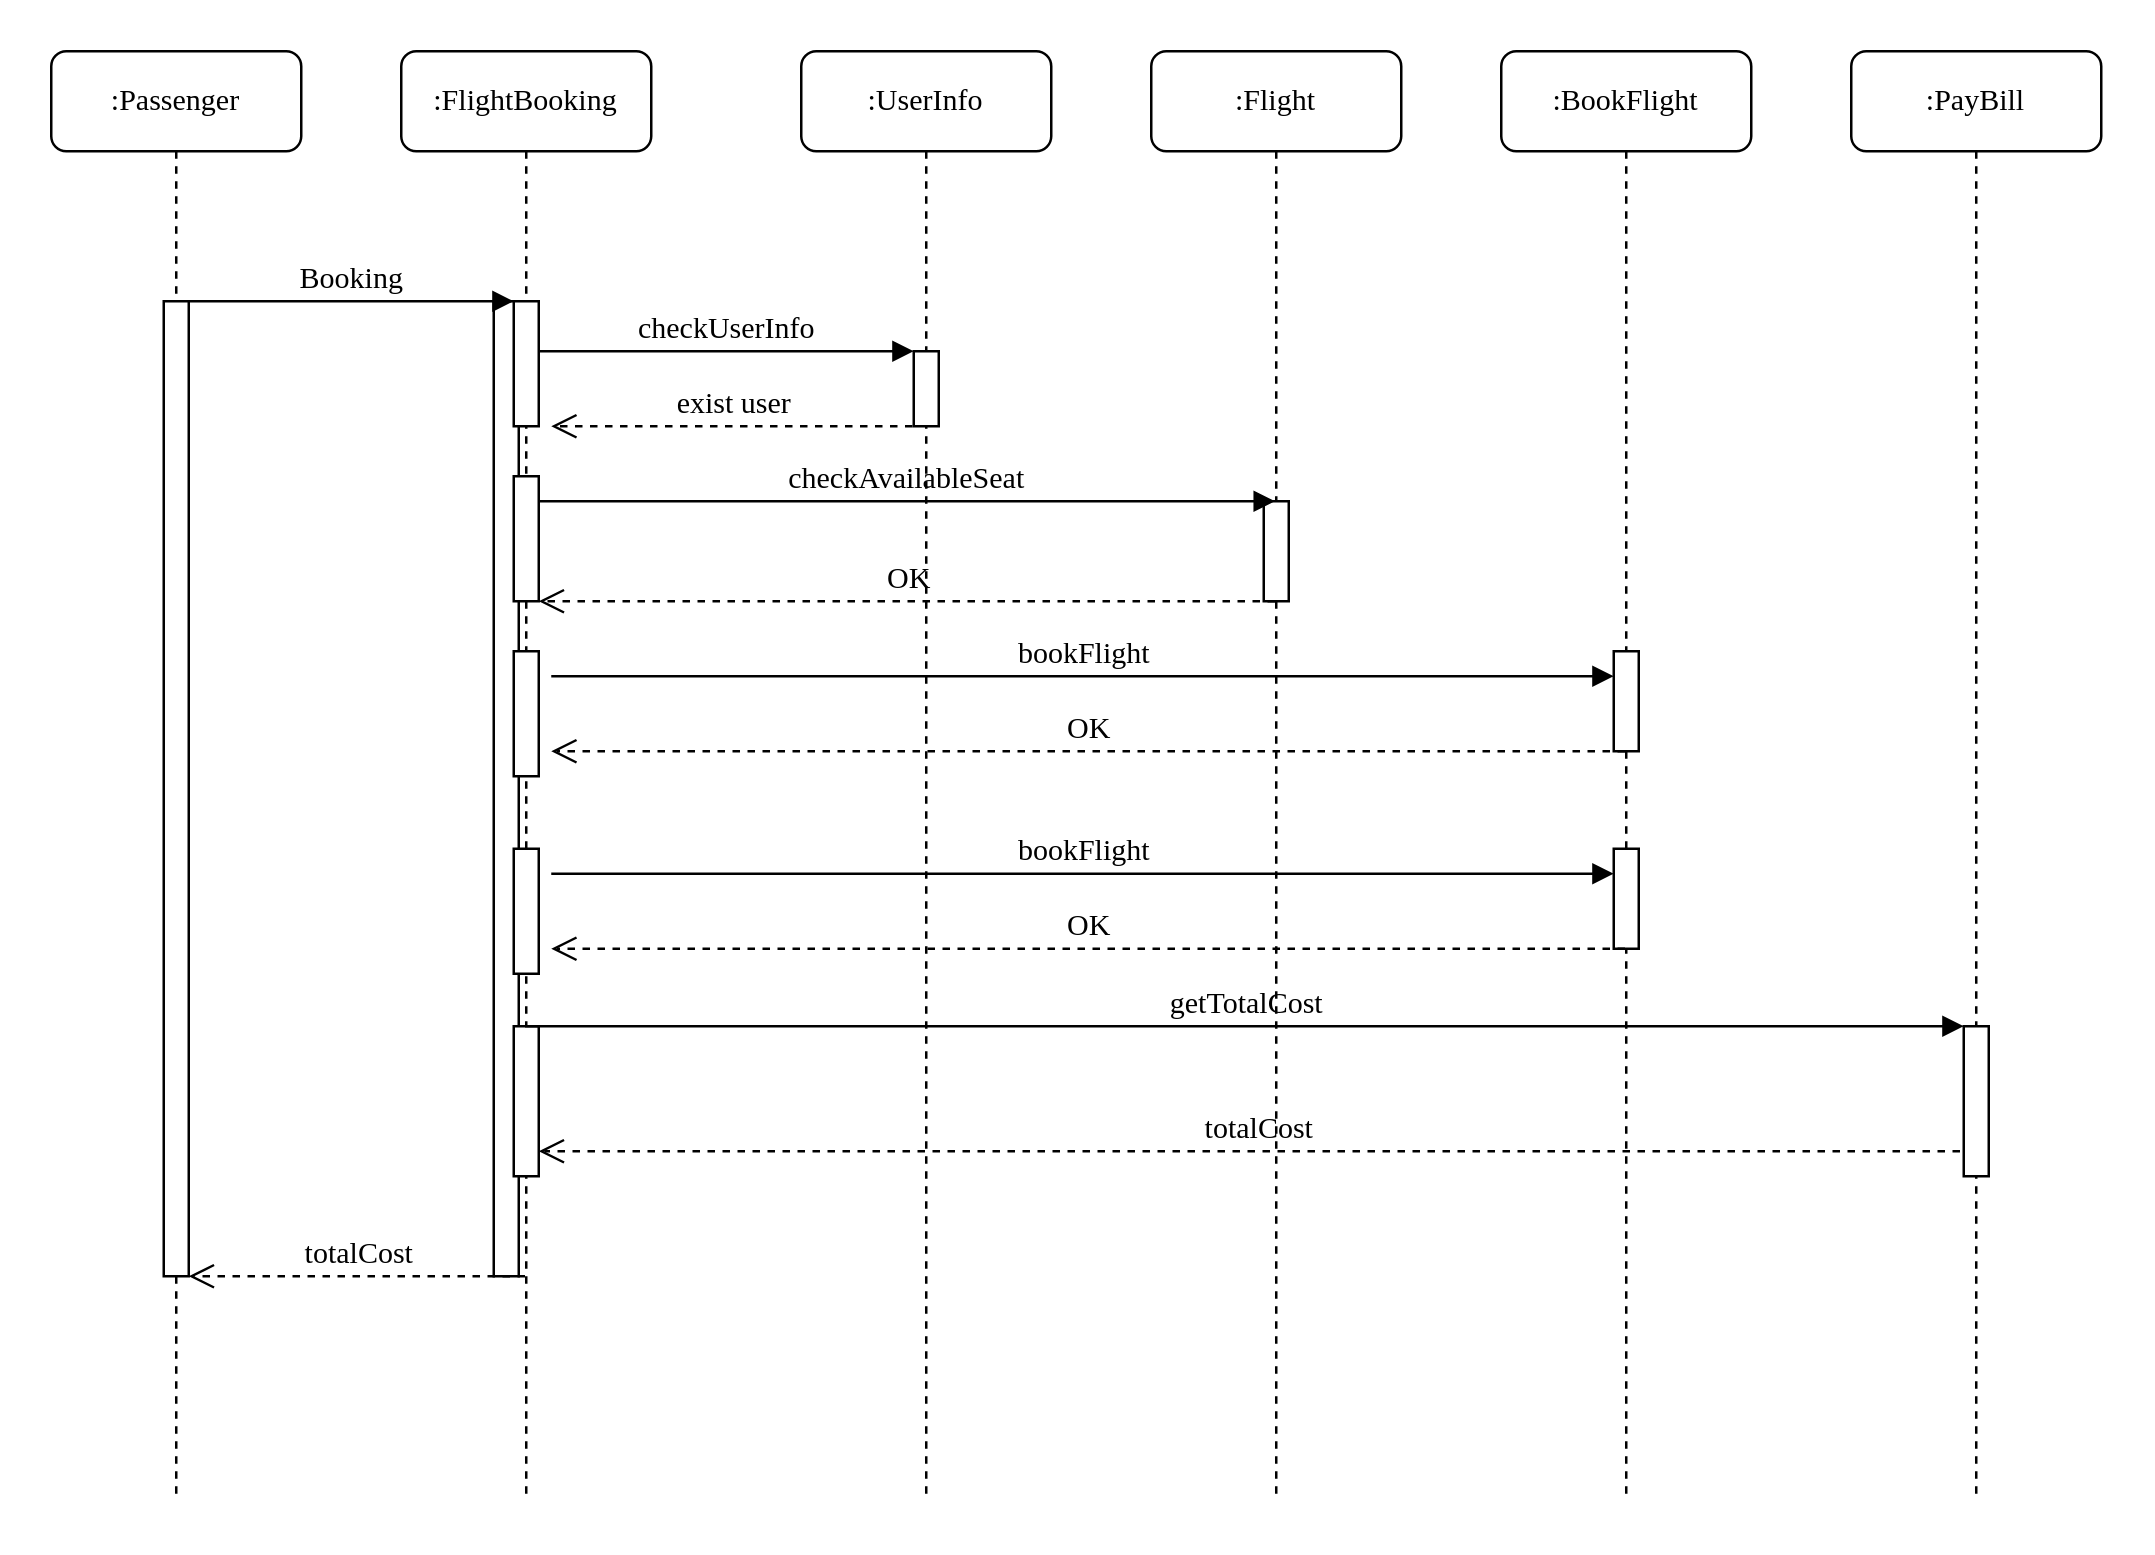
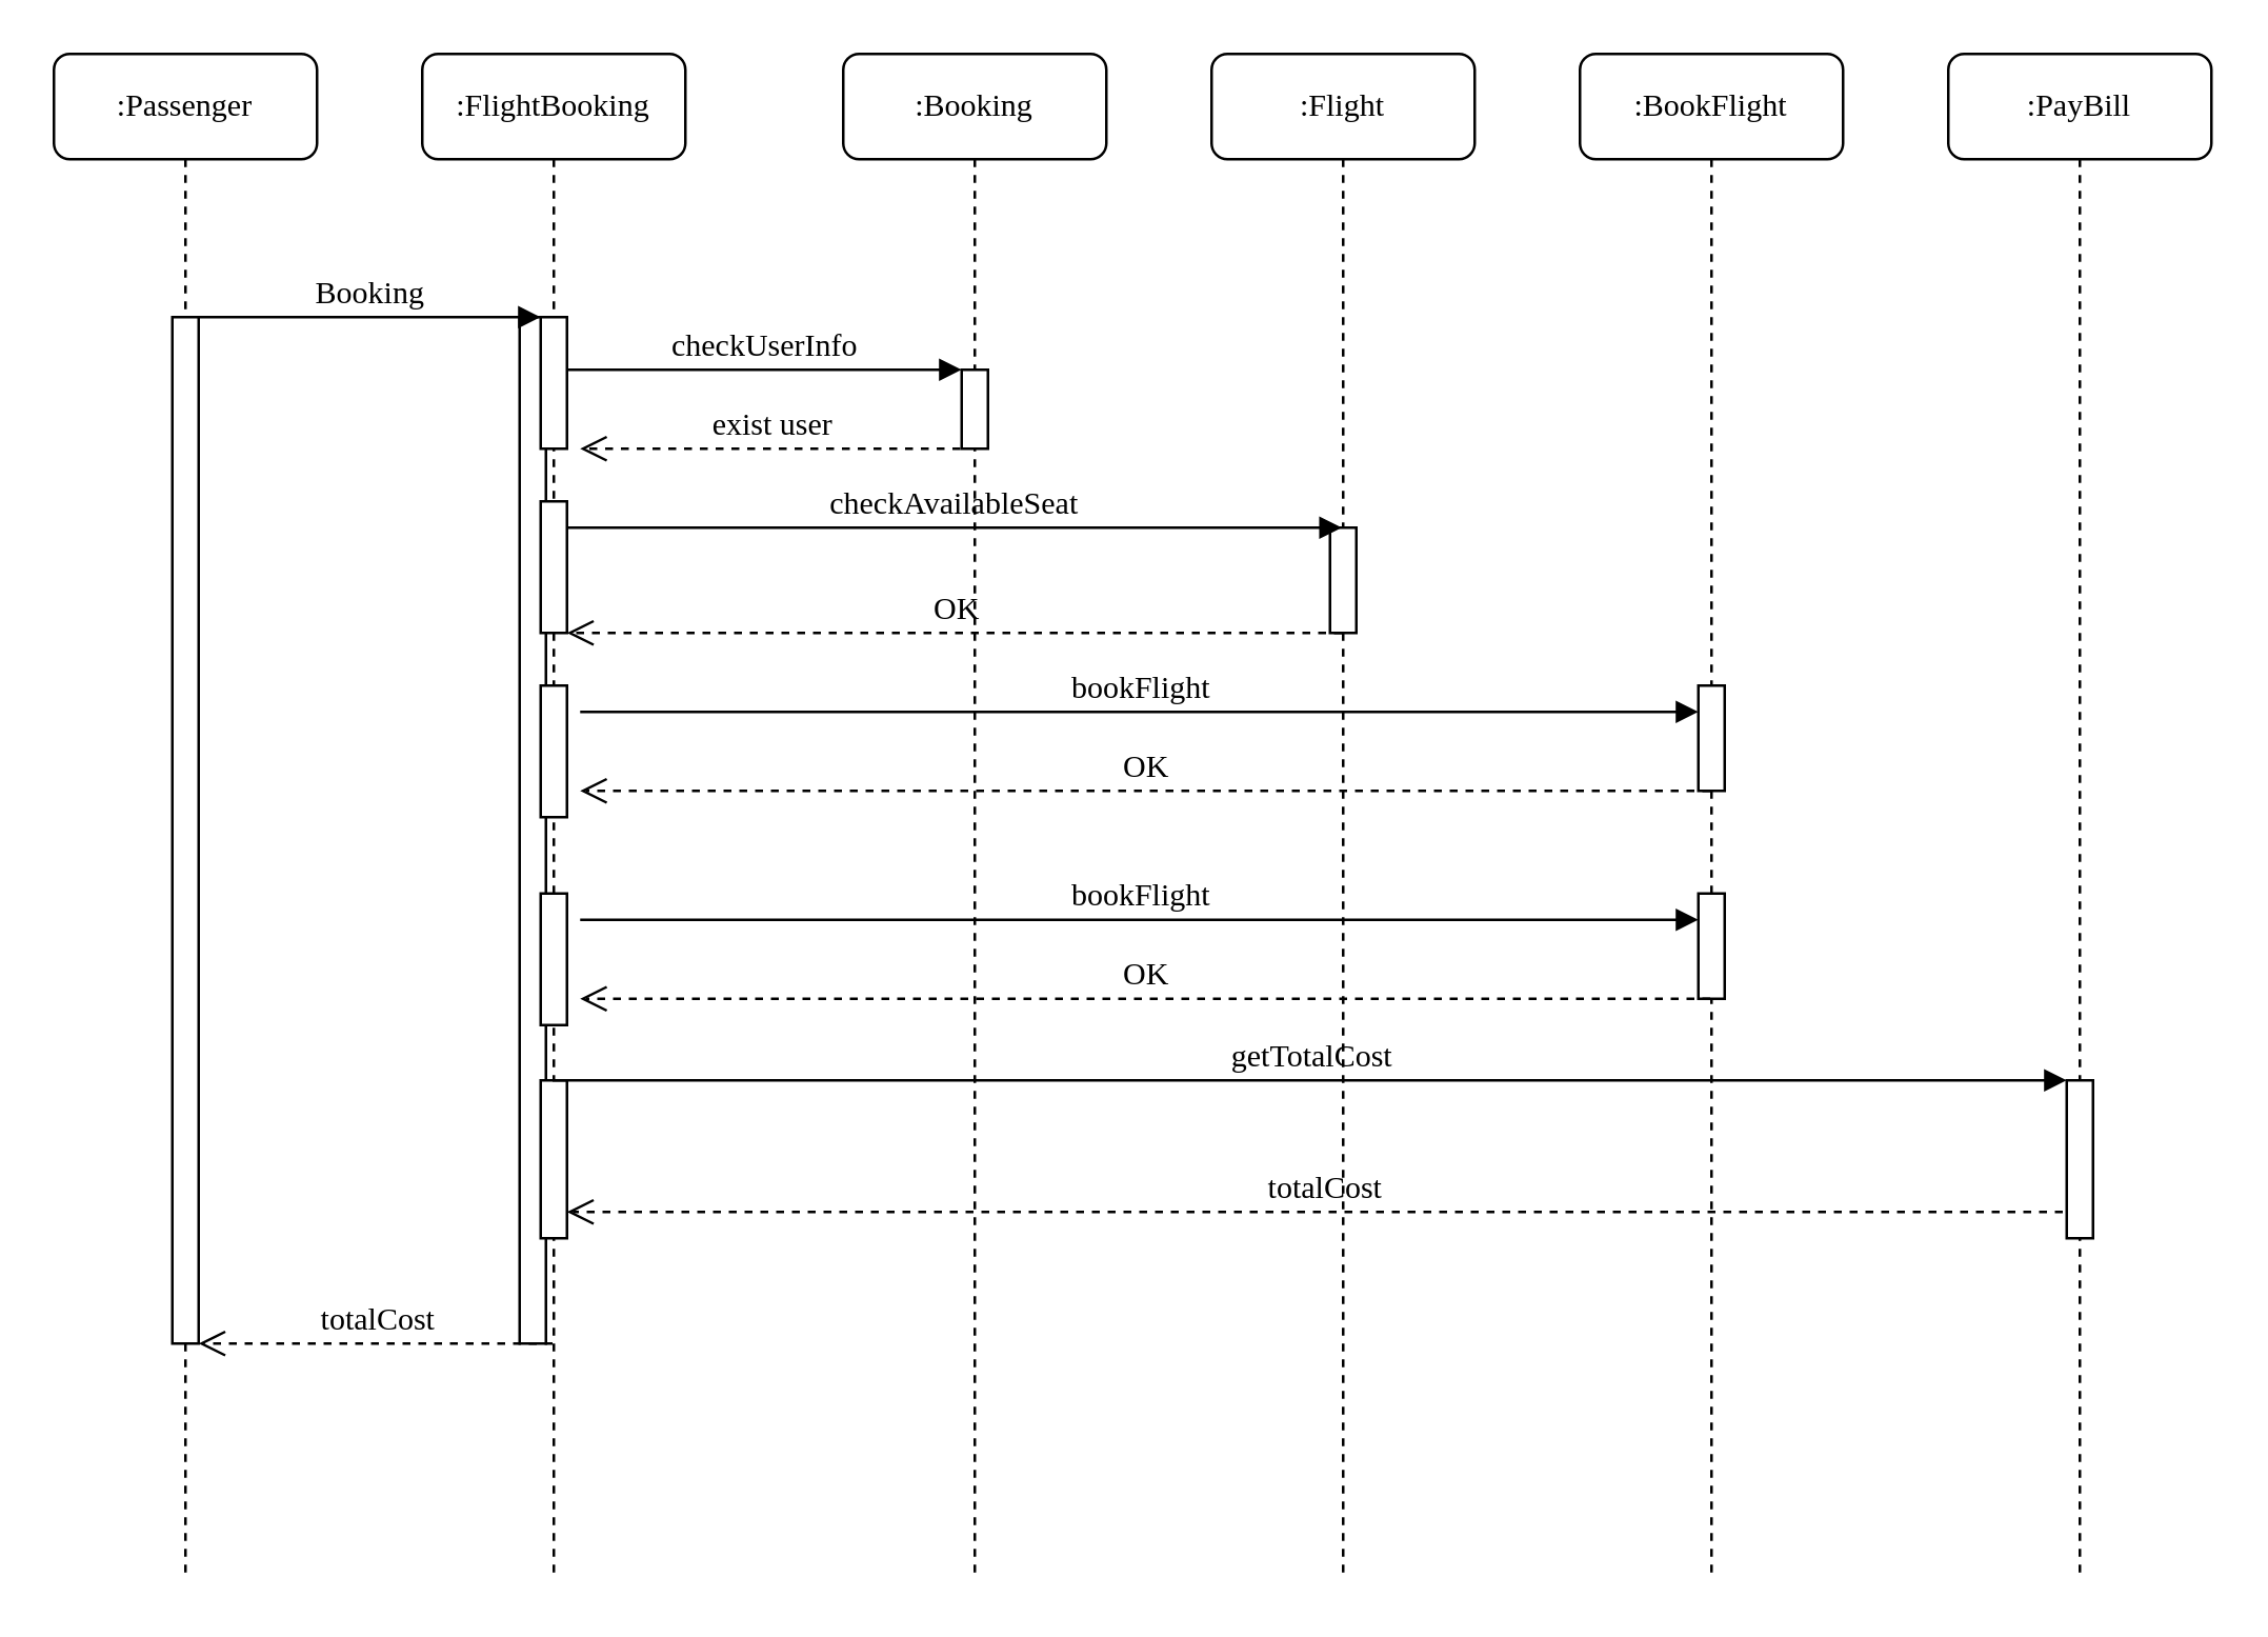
- <mxCell id="13" value=":UserInfo" style="shape=umlLifeline;perimeter=lifelinePerimeter;whiteSpace=wrap;html=1;container=1;collapsible=0;recursiveResize=0;outlineConnect=0;rounded=1;shadow=0;comic=0;labelBackgroundColor=none;strokeWidth=1;fontFamily=Verdana;fontSize=12;align=center;" parent="1" vertex="1"><mxGeometry x="320" y="20" width="100" height="580" as="geometry" /></mxCell>
+ <mxCell id="13" value=":Booking" style="shape=umlLifeline;perimeter=lifelinePerimeter;whiteSpace=wrap;html=1;container=1;collapsible=0;recursiveResize=0;outlineConnect=0;rounded=1;shadow=0;comic=0;labelBackgroundColor=none;strokeWidth=1;fontFamily=Verdana;fontSize=12;align=center;" parent="1" vertex="1"><mxGeometry x="320" y="20" width="100" height="580" as="geometry" /></mxCell>
